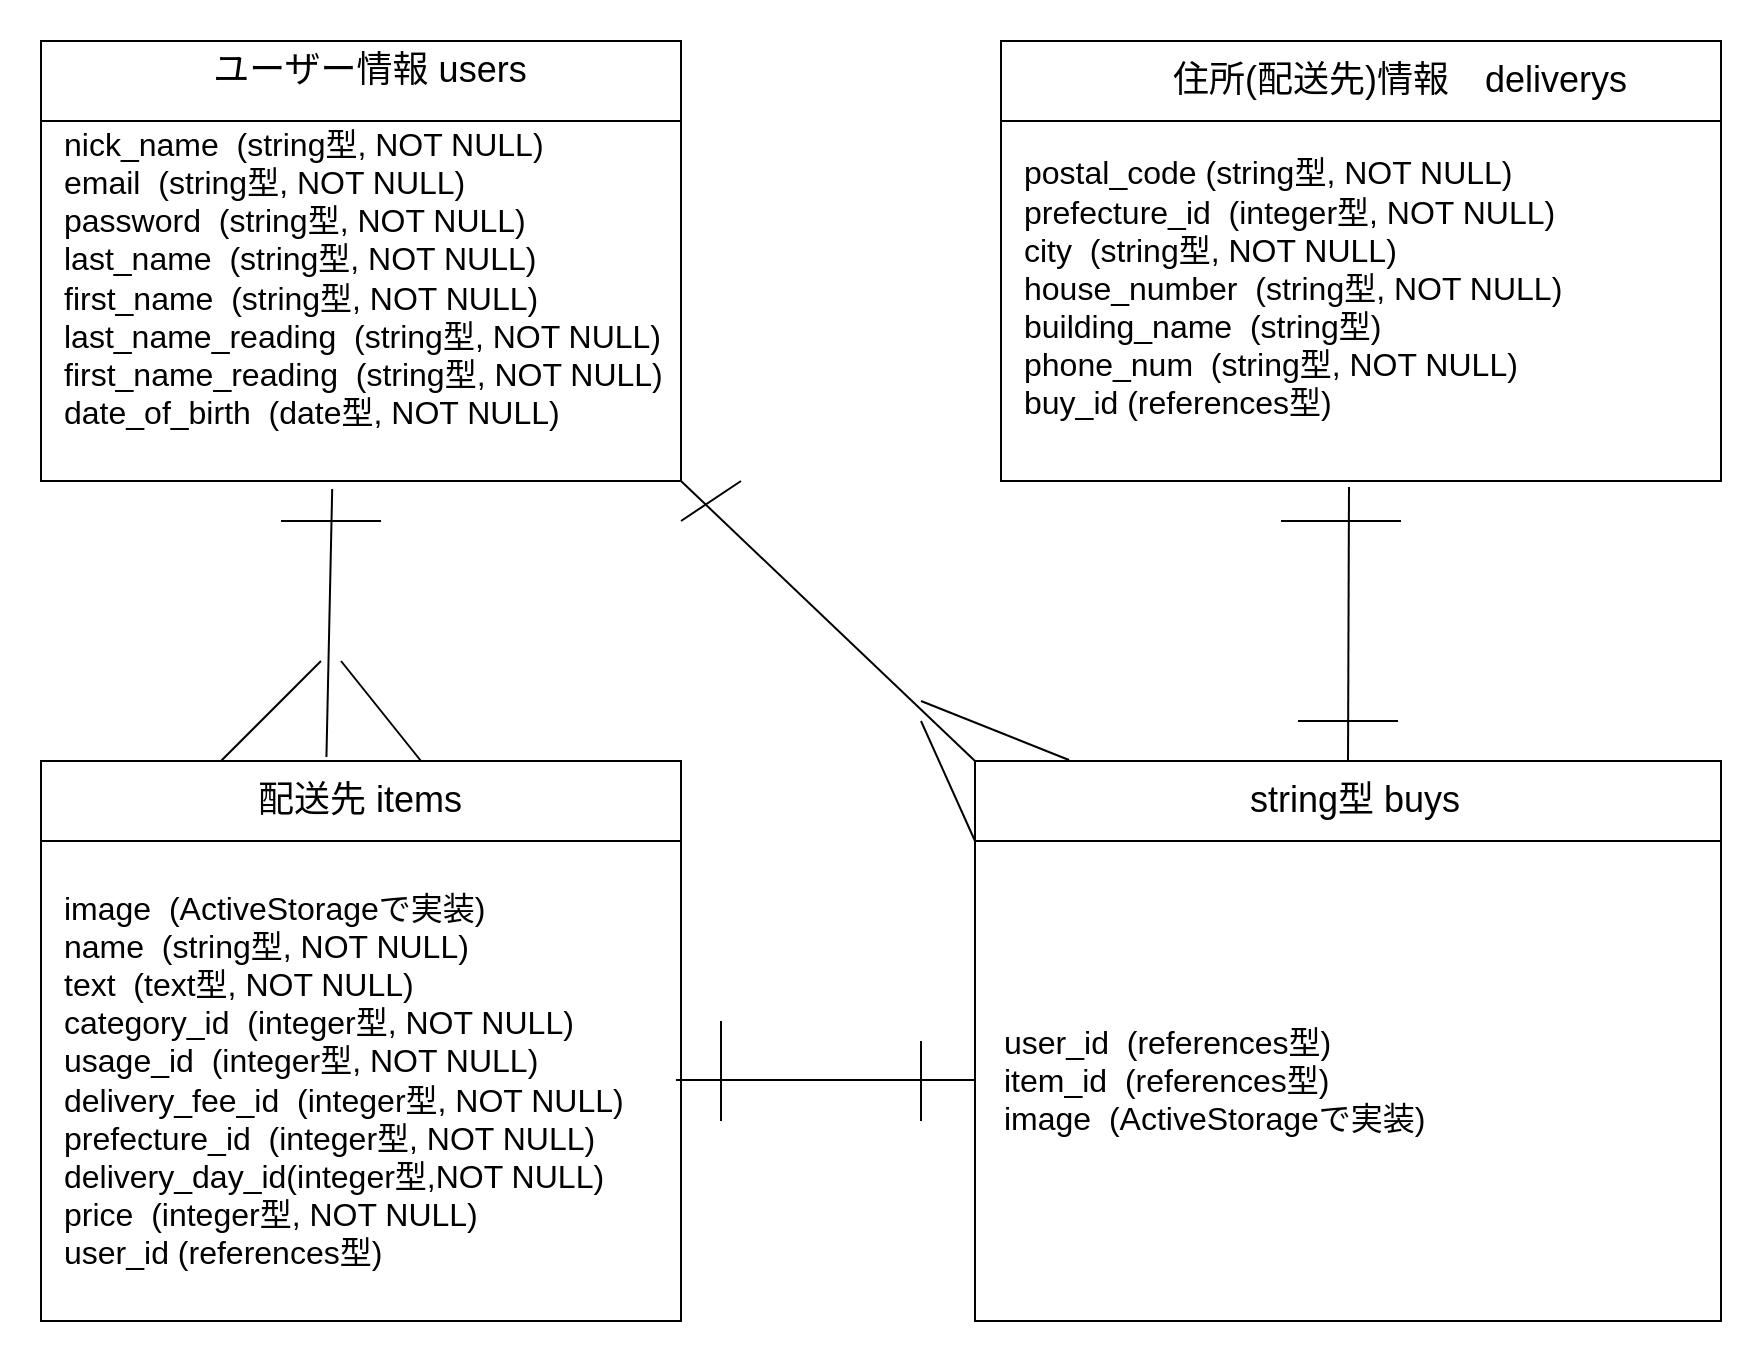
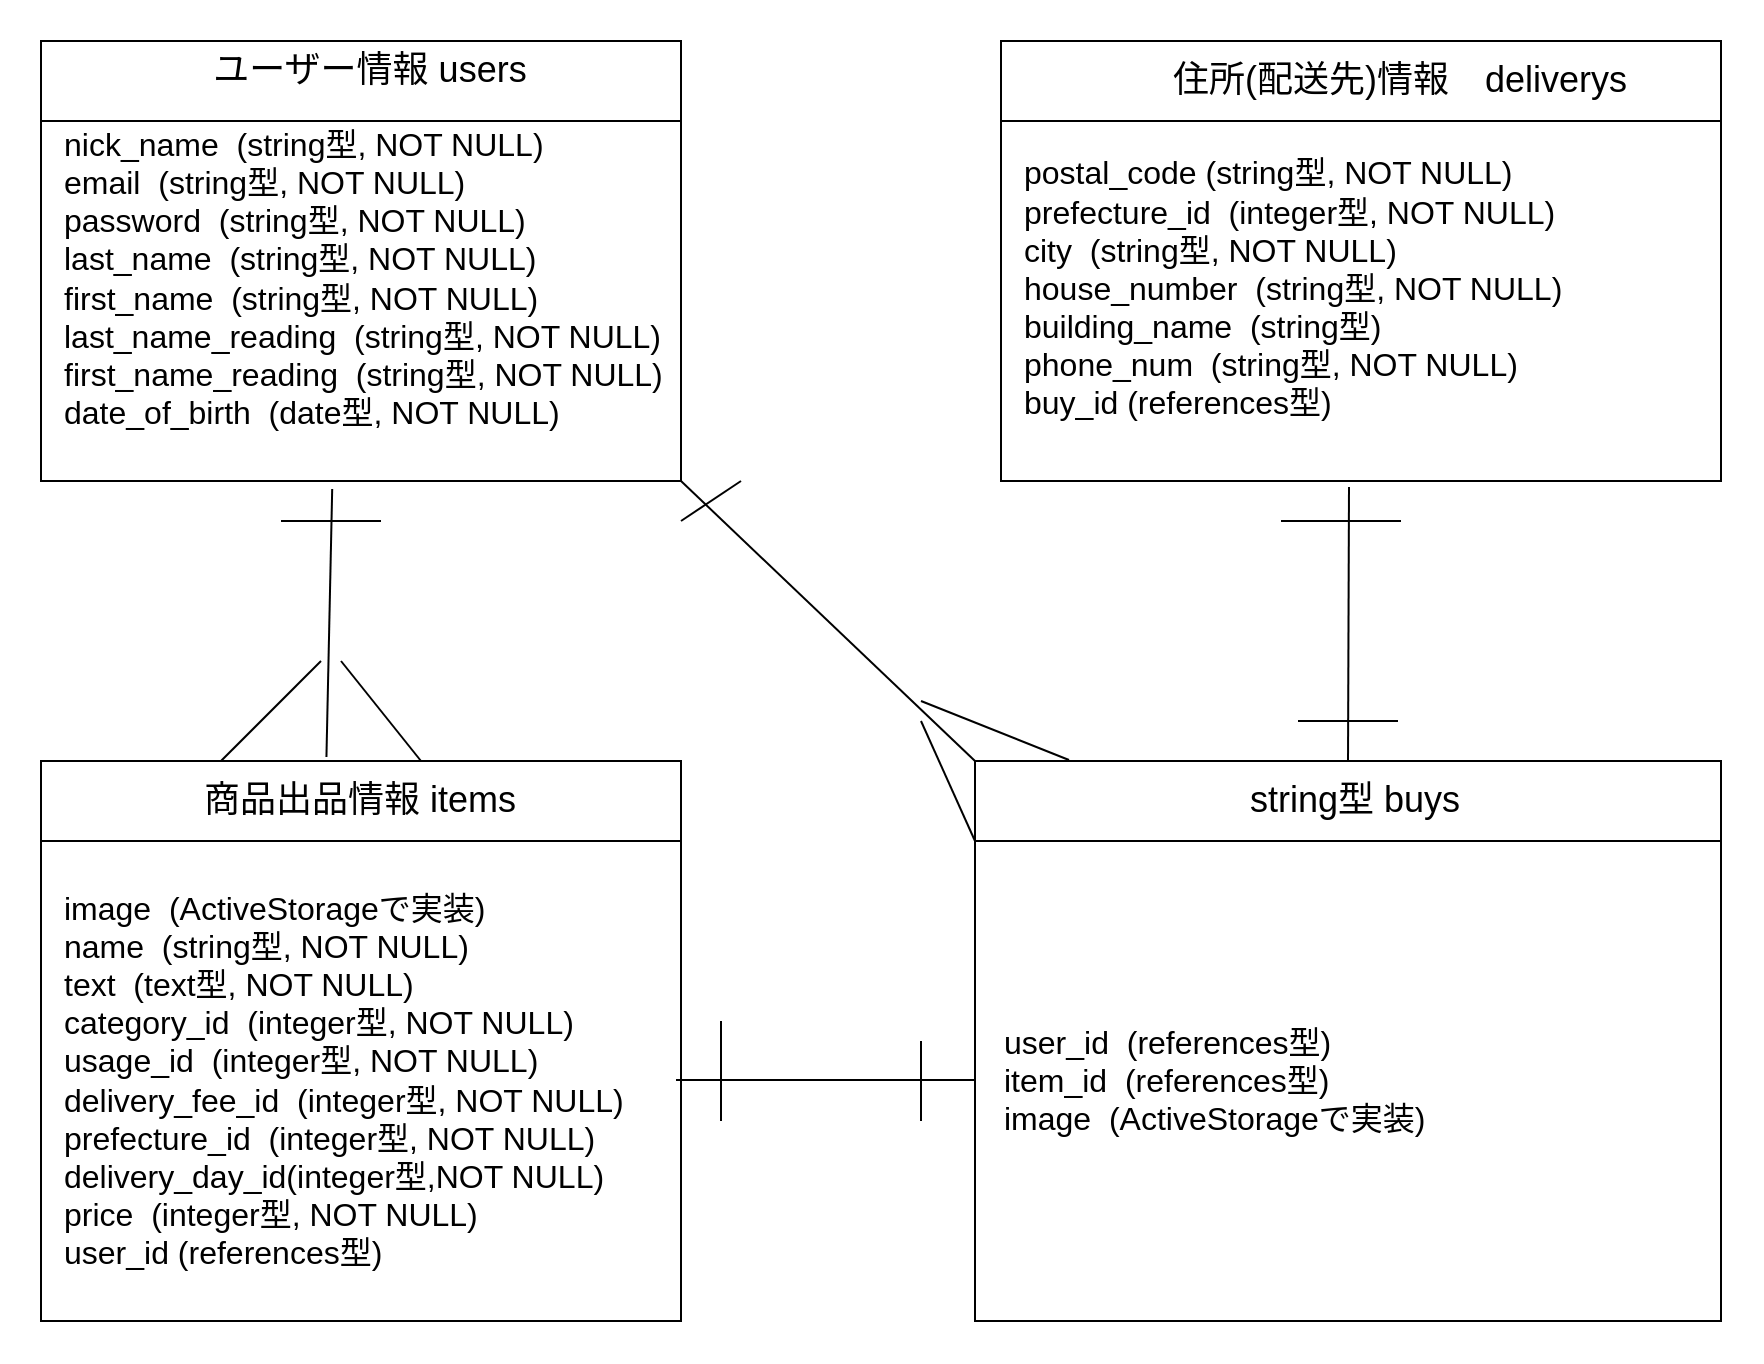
- <mxCell id="12" value="配送先 items" style="text;html=1;strokeColor=none;fillColor=none;align=center;verticalAlign=middle;whiteSpace=wrap;rounded=0;fontSize=18;" parent="1" vertex="1"><mxGeometry x="35" y="390" width="290" height="20" as="geometry" /></mxCell>
+ <mxCell id="12" value="商品出品情報 items" style="text;html=1;strokeColor=none;fillColor=none;align=center;verticalAlign=middle;whiteSpace=wrap;rounded=0;fontSize=18;" parent="1" vertex="1"><mxGeometry x="35" y="390" width="290" height="20" as="geometry" /></mxCell>
